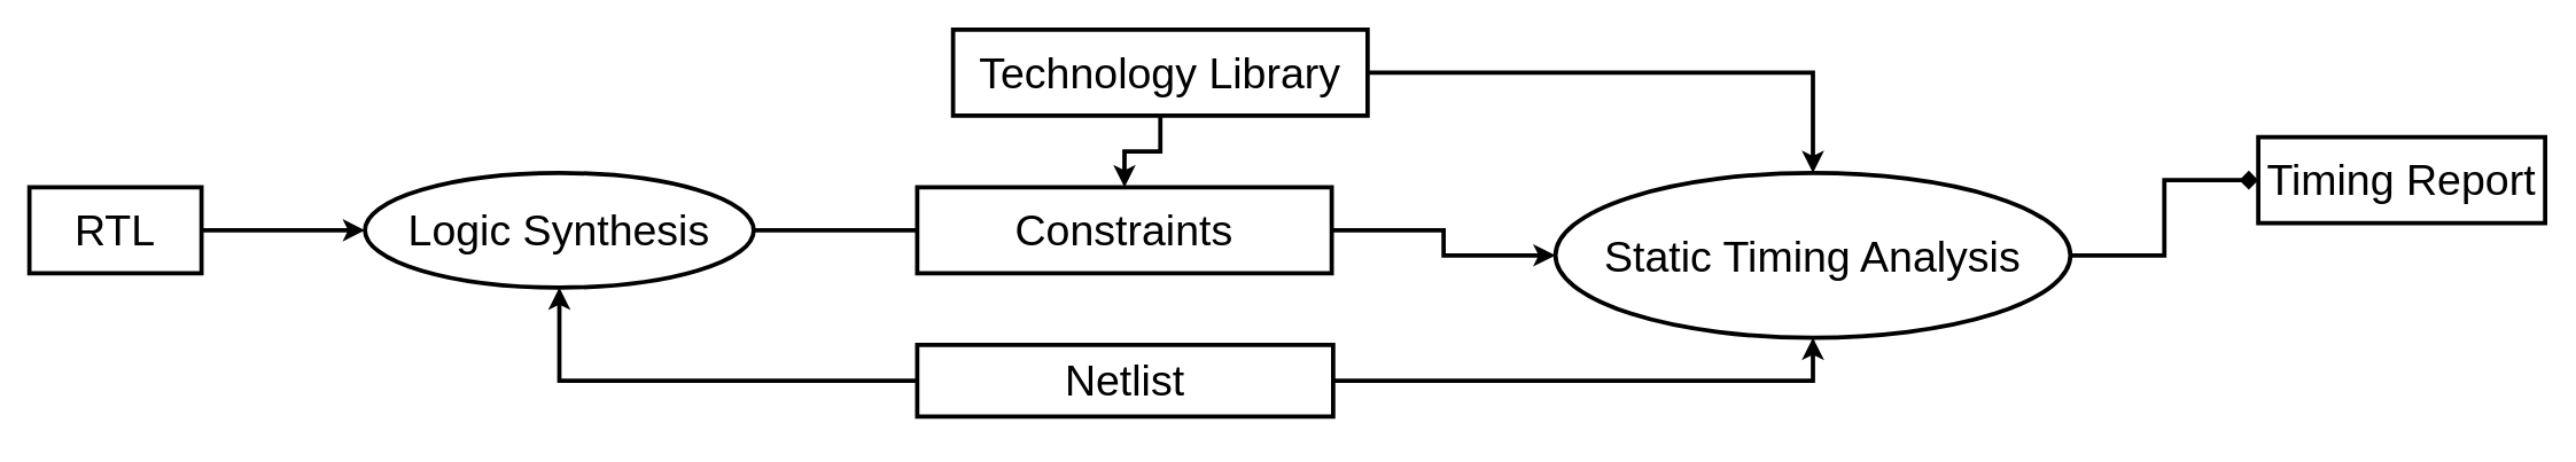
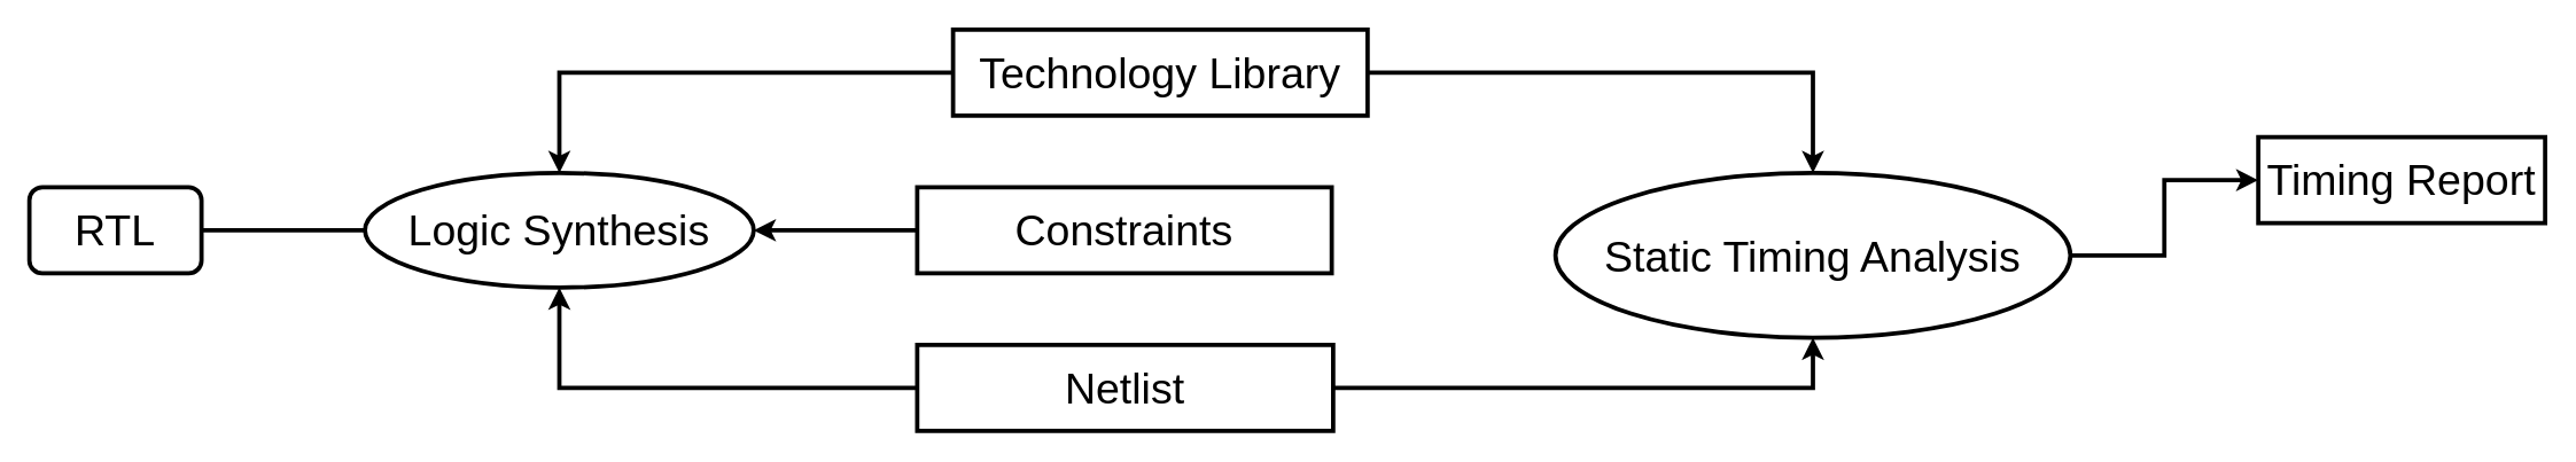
- <mxCell id="5" style="edgeStyle=orthogonalEdgeStyle;rounded=0;orthogonalLoop=1;jettySize=auto;html=1;strokeWidth=3;fontSize=30;" edge="1" parent="1" source="7" target="10"><mxGeometry relative="1" as="geometry" /></mxCell>
+ <mxCell id="5" style="edgeStyle=orthogonalEdgeStyle;rounded=0;orthogonalLoop=1;jettySize=auto;html=1;entryX=0.5;entryY=0;entryDx=0;entryDy=0;strokeWidth=3;fontSize=30;" edge="1" parent="1" source="7" target="4"><mxGeometry relative="1" as="geometry" /></mxCell>
- <mxCell id="14" value="" style="edgeStyle=orthogonalEdgeStyle;rounded=0;orthogonalLoop=1;jettySize=auto;html=1;strokeWidth=3;fontSize=30;endArrow=diamond;" edge="1" parent="1" source="15" target="16"><mxGeometry relative="1" as="geometry" /></mxCell>
+ <mxCell id="14" value="" style="edgeStyle=orthogonalEdgeStyle;rounded=0;orthogonalLoop=1;jettySize=auto;html=1;strokeWidth=3;fontSize=30;" edge="1" parent="1" source="15" target="16"><mxGeometry relative="1" as="geometry" /></mxCell>
- <mxCell id="3" value="RTL" style="rounded=0;whiteSpace=wrap;html=1;strokeWidth=3;fontSize=30;" vertex="1" parent="1"><mxGeometry x="20" y="130" width="120" height="60" as="geometry" /></mxCell>
+ <mxCell id="3" value="RTL" style="whiteSpace=wrap;html=1;strokeWidth=3;fontSize=30;rounded=1;" vertex="1" parent="1"><mxGeometry x="20" y="130" width="120" height="60" as="geometry" /></mxCell>
- <mxCell id="2" value="" style="edgeStyle=orthogonalEdgeStyle;rounded=0;orthogonalLoop=1;jettySize=auto;html=1;strokeWidth=3;fontSize=30;" edge="1" parent="1" source="3" target="4"><mxGeometry relative="1" as="geometry" /></mxCell>
+ <mxCell id="2" value="" style="edgeStyle=orthogonalEdgeStyle;rounded=0;orthogonalLoop=1;jettySize=auto;html=1;strokeWidth=3;fontSize=30;endArrow=none;" edge="1" parent="1" source="3" target="4"><mxGeometry relative="1" as="geometry" /></mxCell>
- <mxCell id="8" value="" style="edgeStyle=orthogonalEdgeStyle;rounded=0;orthogonalLoop=1;jettySize=auto;html=1;strokeWidth=3;fontSize=30;endArrow=none;" edge="1" parent="1" source="10" target="4"><mxGeometry relative="1" as="geometry" /></mxCell>
+ <mxCell id="8" value="" style="edgeStyle=orthogonalEdgeStyle;rounded=0;orthogonalLoop=1;jettySize=auto;html=1;strokeWidth=3;fontSize=30;" edge="1" parent="1" source="10" target="4"><mxGeometry relative="1" as="geometry" /></mxCell>
- <mxCell id="9" value="" style="edgeStyle=orthogonalEdgeStyle;rounded=0;orthogonalLoop=1;jettySize=auto;html=1;strokeWidth=3;fontSize=30;" edge="1" parent="1" source="10" target="15"><mxGeometry relative="1" as="geometry" /></mxCell>
- <mxCell id="13" value="Netlist" style="rounded=0;whiteSpace=wrap;html=1;strokeWidth=3;fontSize=30;" vertex="1" parent="1"><mxGeometry x="639" y="240" width="290" height="50" as="geometry" /></mxCell>
+ <mxCell id="13" value="Netlist" style="rounded=0;whiteSpace=wrap;html=1;strokeWidth=3;fontSize=30;" vertex="1" parent="1"><mxGeometry x="639" y="240" width="290" height="60" as="geometry" /></mxCell>
